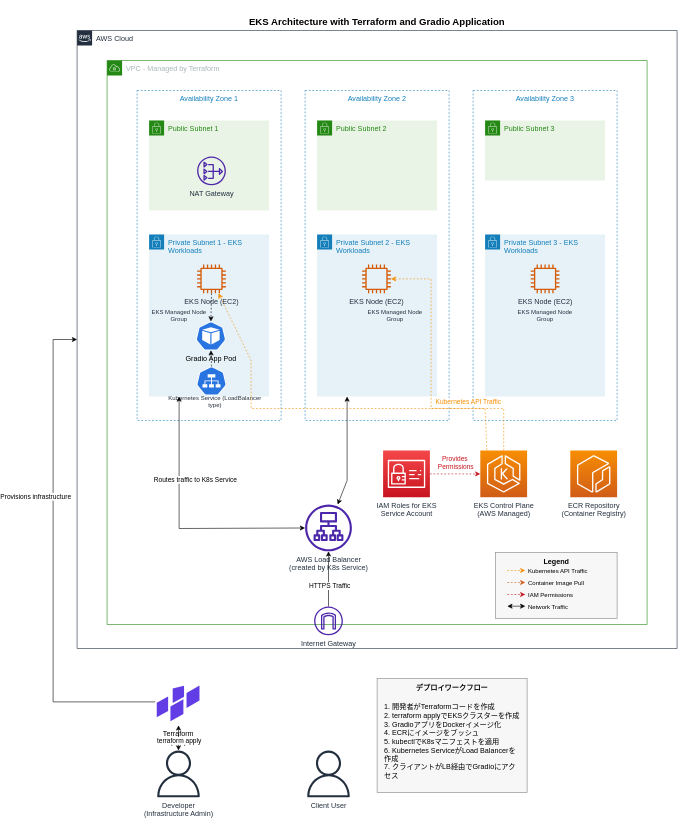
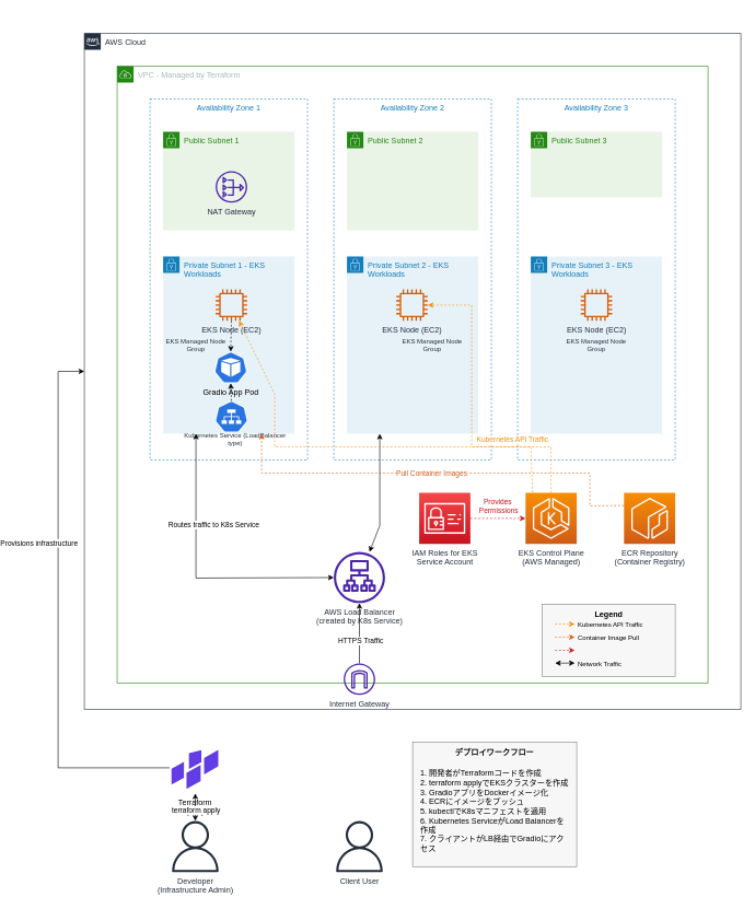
- <mxCell id="59" value="EKS Architecture with Terraform and Gradio Application" style="text;html=1;strokeColor=none;fillColor=none;align=center;verticalAlign=middle;whiteSpace=wrap;rounded=0;fontSize=16;fontStyle=1" vertex="1" parent="1"><mxGeometry x="240" y="20" width="640" height="30" as="geometry" /></mxCell>
+ <mxCell id="29" value="" style="endArrow=classic;html=1;rounded=0;exitX=0;exitY=0.25;exitDx=0;exitDy=0;exitPerimeter=0;entryX=0.75;entryY=1;entryDx=0;entryDy=0;dashed=1;strokeColor=#D05C17;" edge="1" parent="3" source="28" target="11"><mxGeometry width="50" height="50" relative="1" as="geometry"><mxPoint x="350" y="460" as="sourcePoint" /><mxPoint x="400" y="410" as="targetPoint" /><Array as="points"><mxPoint x="720" y="670" /><mxPoint x="720" y="620" /><mxPoint x="220" y="620" /></Array></mxGeometry></mxCell>
+ <mxCell id="30" value="Pull Container Images" style="edgeLabel;html=1;align=center;verticalAlign=middle;resizable=0;points=[];fontColor=#D05C17;" vertex="1" connectable="0" parent="29"><mxGeometry x="-0.3" y="-2" relative="1" as="geometry"><mxPoint x="-112" y="2" as="offset" /></mxGeometry></mxCell>
- <mxCell id="45" value="IAM Permissions" style="text;html=1;strokeColor=none;fillColor=none;align=left;verticalAlign=middle;whiteSpace=wrap;rounded=0;fontSize=10;" vertex="1" parent="3"><mxGeometry x="700" y="880" width="140" height="20" as="geometry" /></mxCell>
